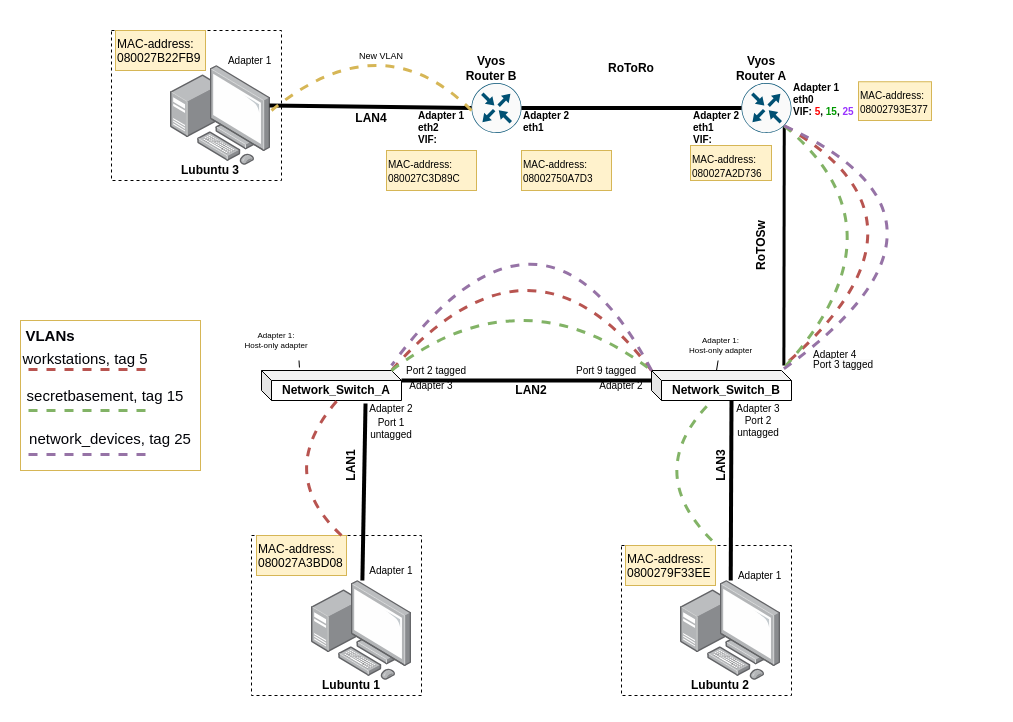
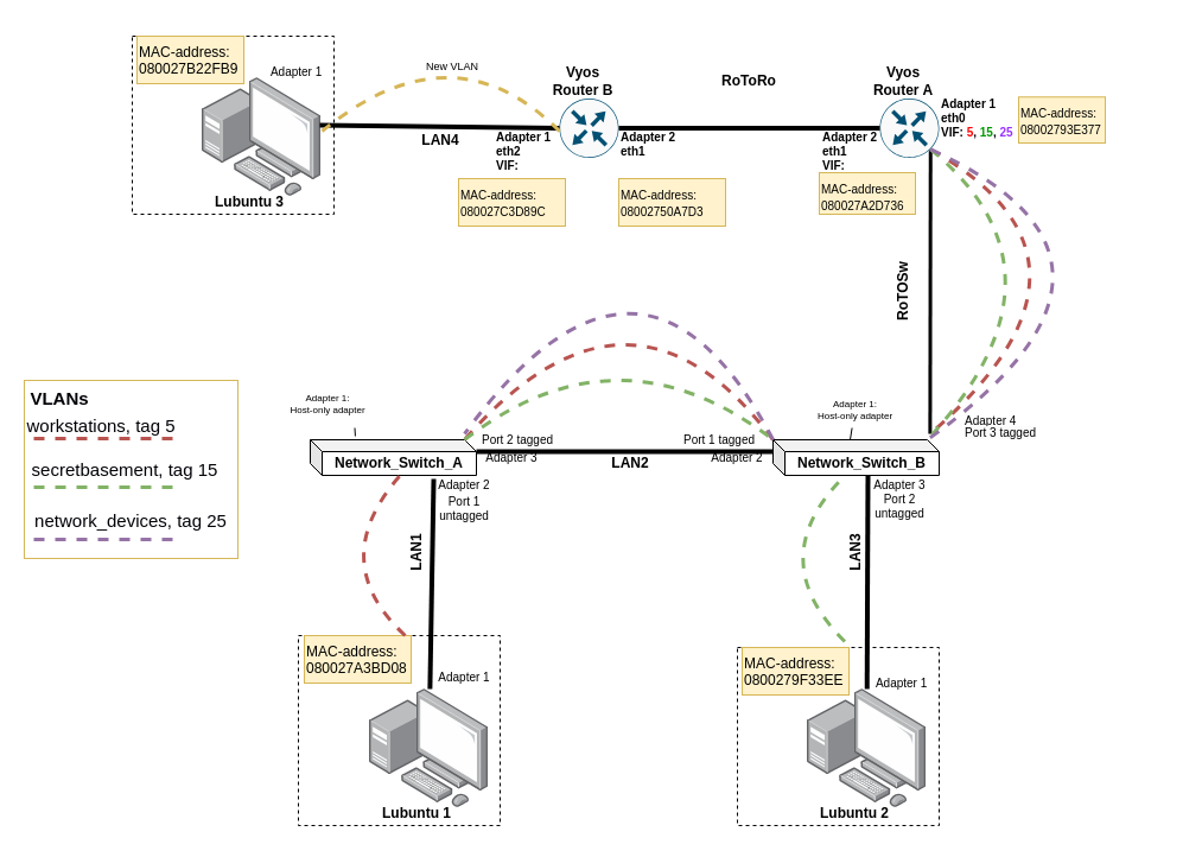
- <mxCell id="23" value="Port 9 tagged" style="text;strokeColor=none;align=center;fillColor=none;html=1;verticalAlign=middle;whiteSpace=wrap;rounded=0;dashed=1;fontSize=10;" parent="1" vertex="1"><mxGeometry x="561" y="360" width="90" height="20" as="geometry" /></mxCell>
+ <mxCell id="23" value="Port 1 tagged" style="text;strokeColor=none;align=center;fillColor=none;html=1;verticalAlign=middle;whiteSpace=wrap;rounded=0;dashed=1;fontSize=10;" parent="1" vertex="1"><mxGeometry x="561" y="360" width="90" height="20" as="geometry" /></mxCell>
